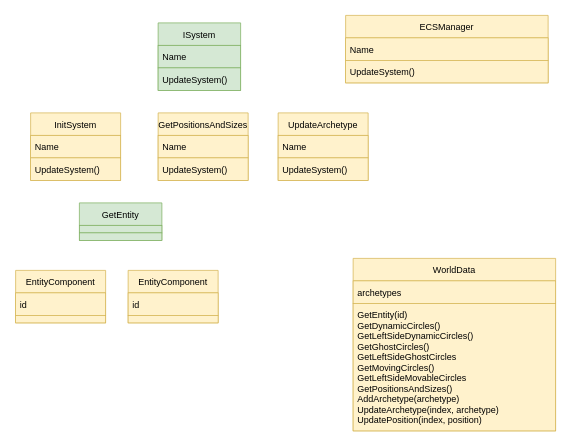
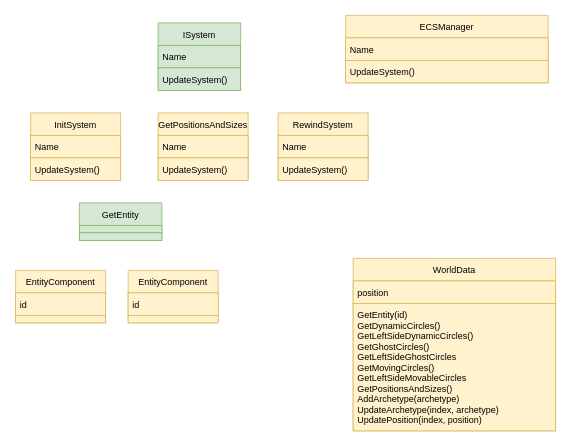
- <mxCell id="11" value="UpdateArchetype" style="swimlane;fontStyle=0;childLayout=stackLayout;horizontal=1;startSize=30;horizontalStack=0;resizeParent=1;resizeParentMax=0;resizeLast=0;collapsible=1;marginBottom=0;fillColor=#fff2cc;strokeColor=#d6b656;" vertex="1" parent="1"><mxGeometry x="370" y="150" width="120" height="90" as="geometry" /></mxCell>
+ <mxCell id="11" value="RewindSystem" style="swimlane;fontStyle=0;childLayout=stackLayout;horizontal=1;startSize=30;horizontalStack=0;resizeParent=1;resizeParentMax=0;resizeLast=0;collapsible=1;marginBottom=0;fillColor=#fff2cc;strokeColor=#d6b656;" vertex="1" parent="1"><mxGeometry x="370" y="150" width="120" height="90" as="geometry" /></mxCell>
- <mxCell id="27" value="archetypes" style="text;strokeColor=#d6b656;fillColor=#fff2cc;align=left;verticalAlign=middle;spacingLeft=4;spacingRight=4;overflow=hidden;points=[[0,0.5],[1,0.5]];portConstraint=eastwest;rotatable=0;" vertex="1" parent="26"><mxGeometry y="30" width="270" height="30" as="geometry" /></mxCell>
+ <mxCell id="27" value="position" style="text;strokeColor=#d6b656;fillColor=#fff2cc;align=left;verticalAlign=middle;spacingLeft=4;spacingRight=4;overflow=hidden;points=[[0,0.5],[1,0.5]];portConstraint=eastwest;rotatable=0;" vertex="1" parent="26"><mxGeometry y="30" width="270" height="30" as="geometry" /></mxCell>
